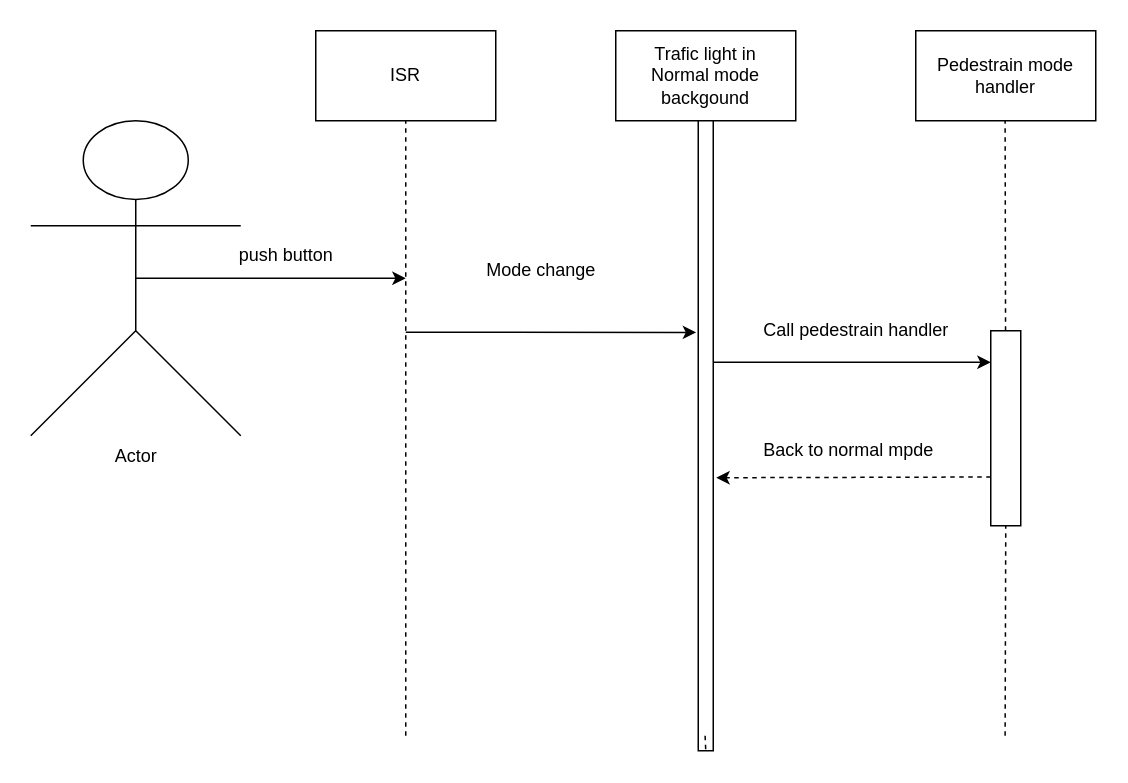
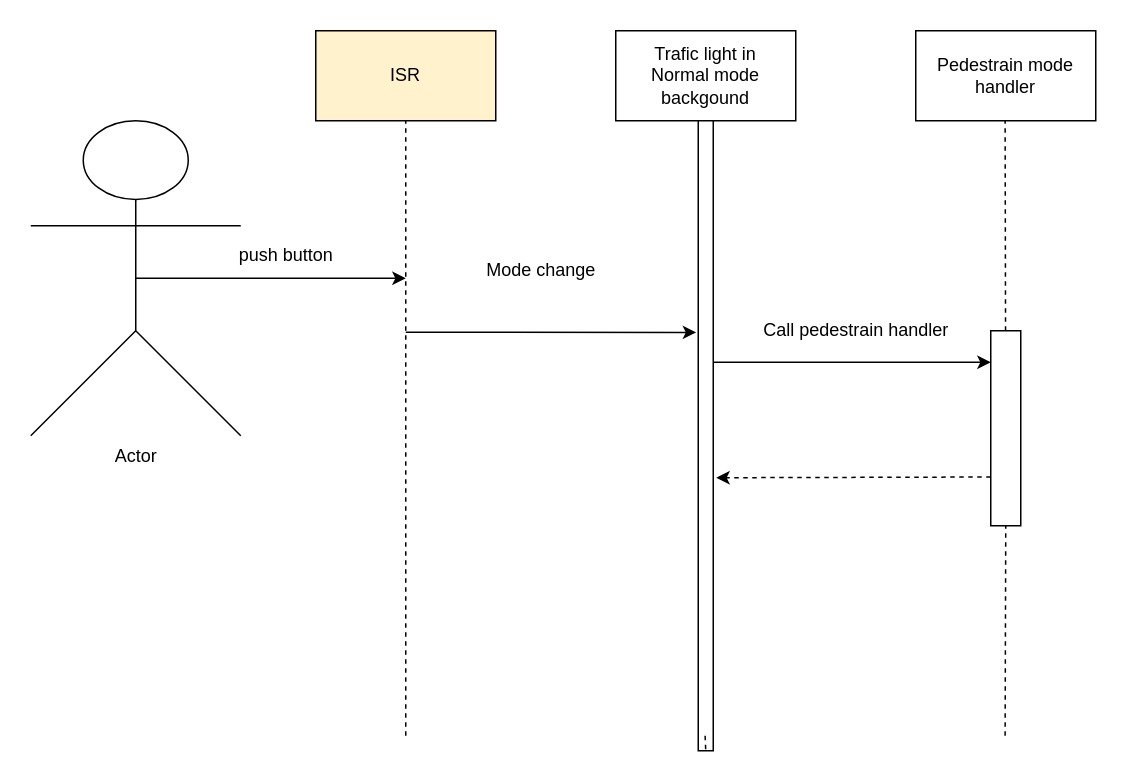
- <mxCell id="4" value="ISR" style="rounded=0;whiteSpace=wrap;html=1;" vertex="1" parent="1"><mxGeometry x="210" y="20" width="120" height="60" as="geometry" /></mxCell>
+ <mxCell id="4" value="ISR" style="rounded=0;whiteSpace=wrap;html=1;fillColor=#fff2cc;" vertex="1" parent="1"><mxGeometry x="210" y="20" width="120" height="60" as="geometry" /></mxCell>
- <mxCell id="20" value="Back to normal mpde" style="text;html=1;align=center;verticalAlign=middle;resizable=0;points=[];autosize=1;" vertex="1" parent="1"><mxGeometry x="500" y="290" width="130" height="20" as="geometry" /></mxCell>
